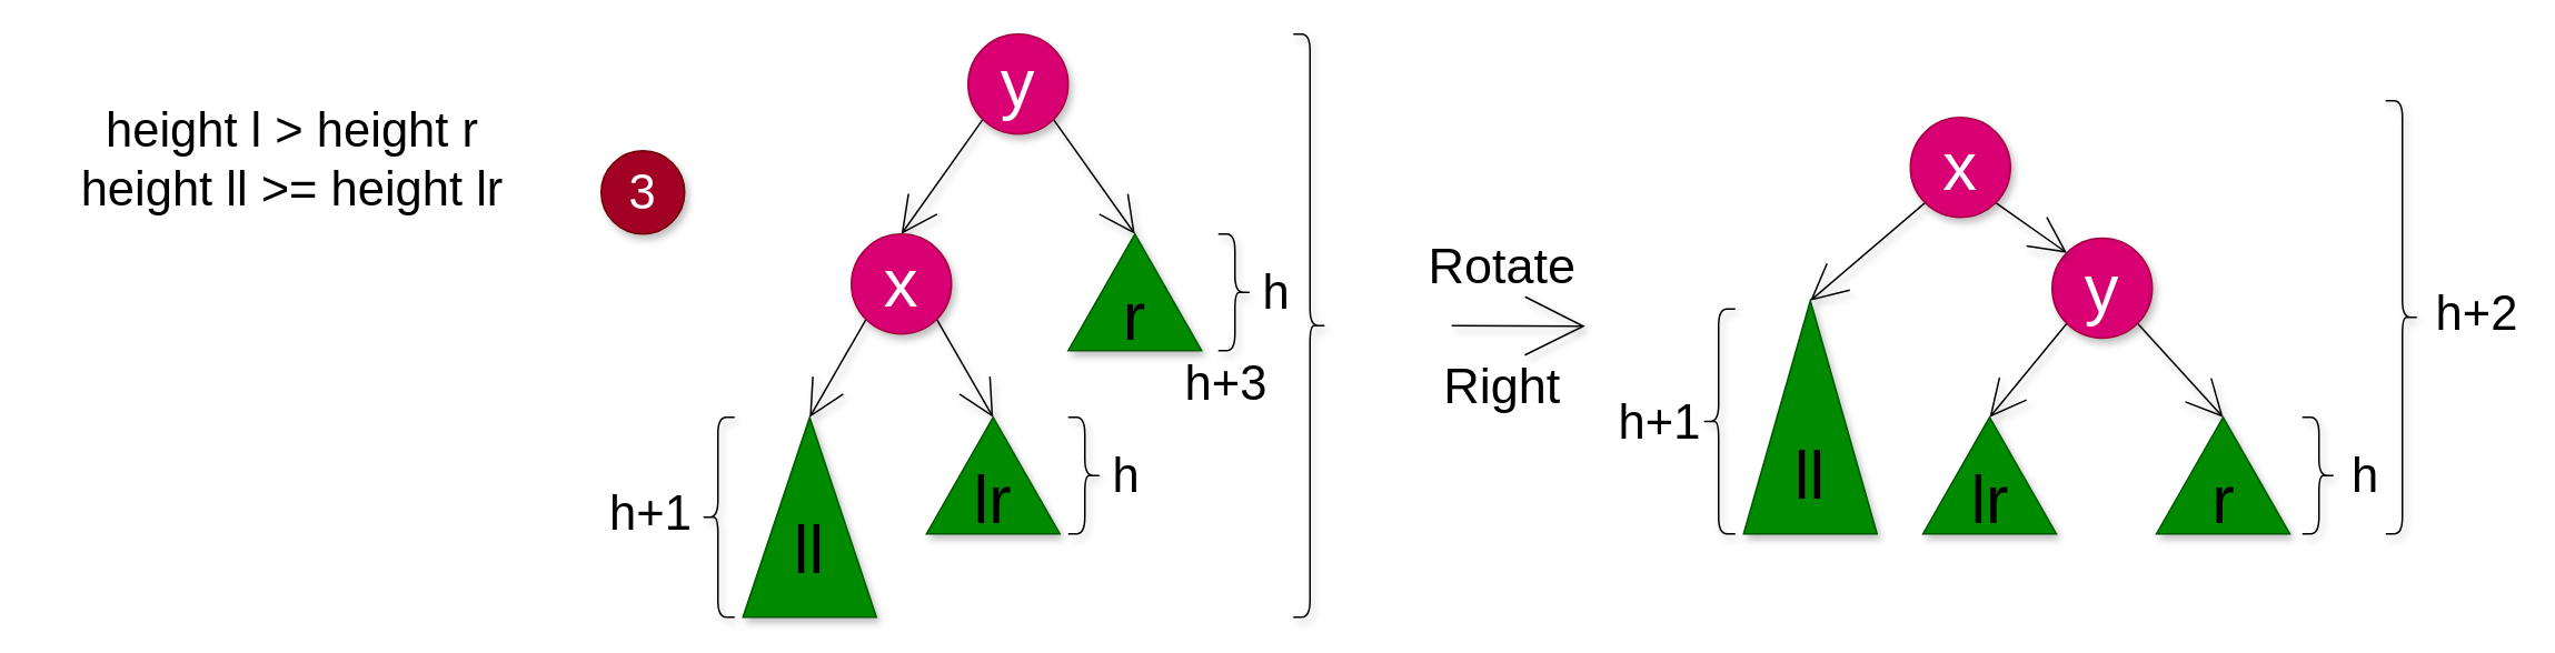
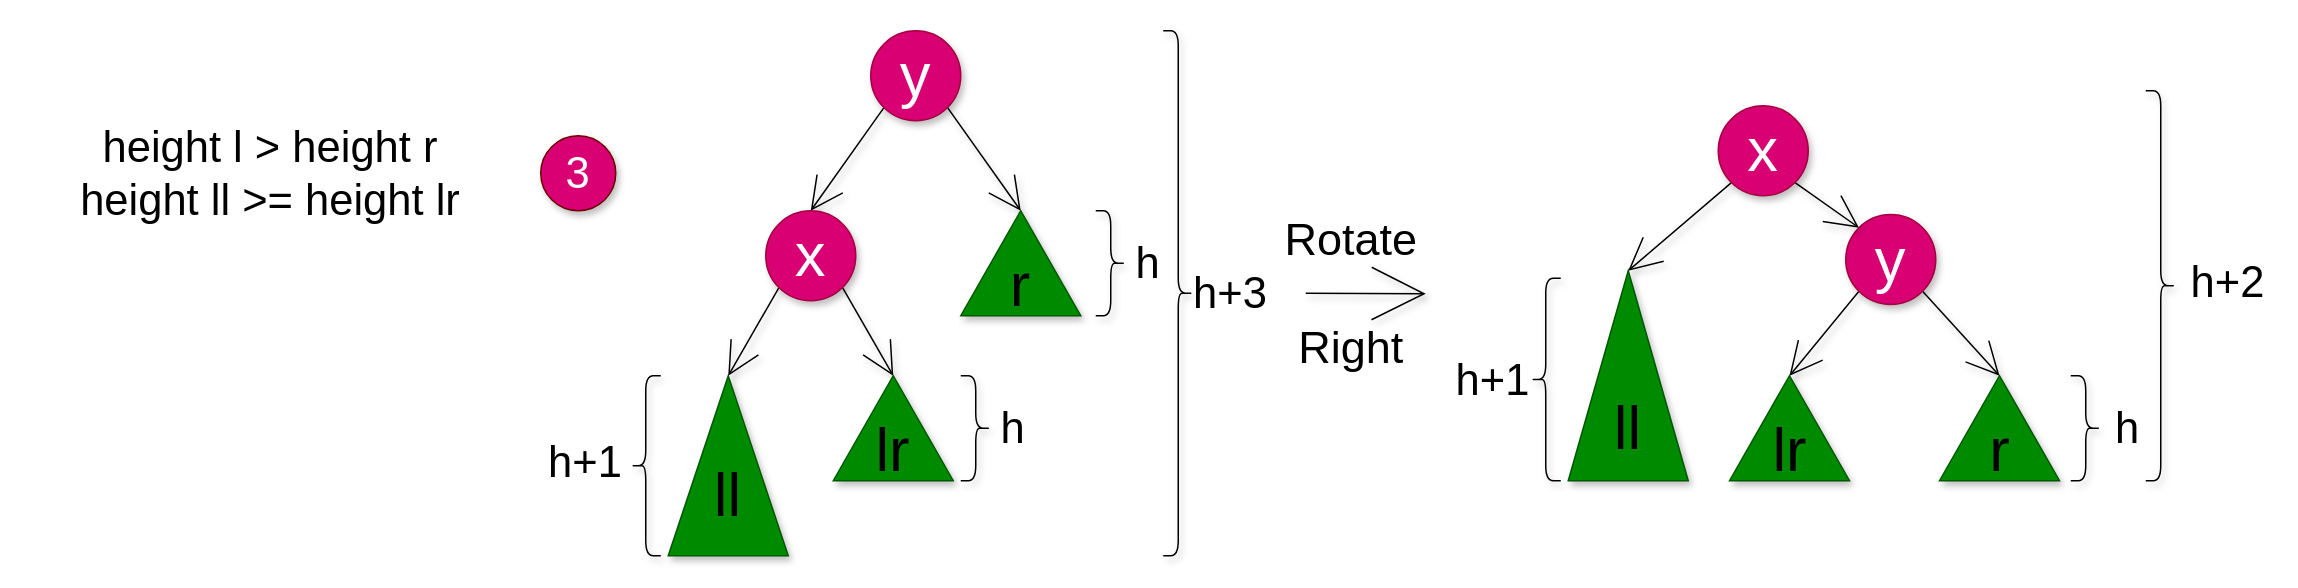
- <mxCell id="42" value="height l &amp;gt; height r&lt;br&gt;height ll &amp;gt;= height lr" style="text;html=1;strokeColor=none;fillColor=none;align=center;verticalAlign=middle;whiteSpace=wrap;rounded=0;shadow=1;fontSize=29;" vertex="1" parent="1"><mxGeometry x="15" y="65" width="320" height="60" as="geometry" /></mxCell>
+ <mxCell id="42" value="height l &amp;gt; height r&lt;br&gt;height ll &amp;gt;= height lr" style="text;html=1;strokeColor=none;fillColor=none;align=center;verticalAlign=middle;whiteSpace=wrap;rounded=0;shadow=1;fontSize=29;" vertex="1" parent="1"><mxGeometry x="20" y="85" width="320" height="60" as="geometry" /></mxCell>
- <mxCell id="7" value="3" style="ellipse;whiteSpace=wrap;html=1;aspect=fixed;shadow=1;fontSize=29;verticalAlign=middle;fillColor=#a20025;strokeColor=#6F0000;fontColor=#ffffff;" vertex="1" parent="1"><mxGeometry x="360" y="90" width="50" height="50" as="geometry" /></mxCell>
+ <mxCell id="7" value="3" style="ellipse;whiteSpace=wrap;html=1;aspect=fixed;shadow=1;fontSize=29;verticalAlign=middle;fillColor=#d80073;strokeColor=#6F0000;fontColor=#ffffff;" vertex="1" parent="1"><mxGeometry x="360" y="90" width="50" height="50" as="geometry" /></mxCell>
- <mxCell id="23" value="h+3" style="text;html=1;strokeColor=none;fillColor=none;align=center;verticalAlign=middle;whiteSpace=wrap;rounded=0;shadow=1;fontSize=29;" vertex="1" parent="1"><mxGeometry x="710" y="217.5" width="50" height="25" as="geometry" /></mxCell>
+ <mxCell id="23" value="h+3" style="text;html=1;strokeColor=none;fillColor=none;align=center;verticalAlign=middle;whiteSpace=wrap;rounded=0;shadow=1;fontSize=29;" vertex="1" parent="1"><mxGeometry x="795" y="182.5" width="50" height="25" as="geometry" /></mxCell>
